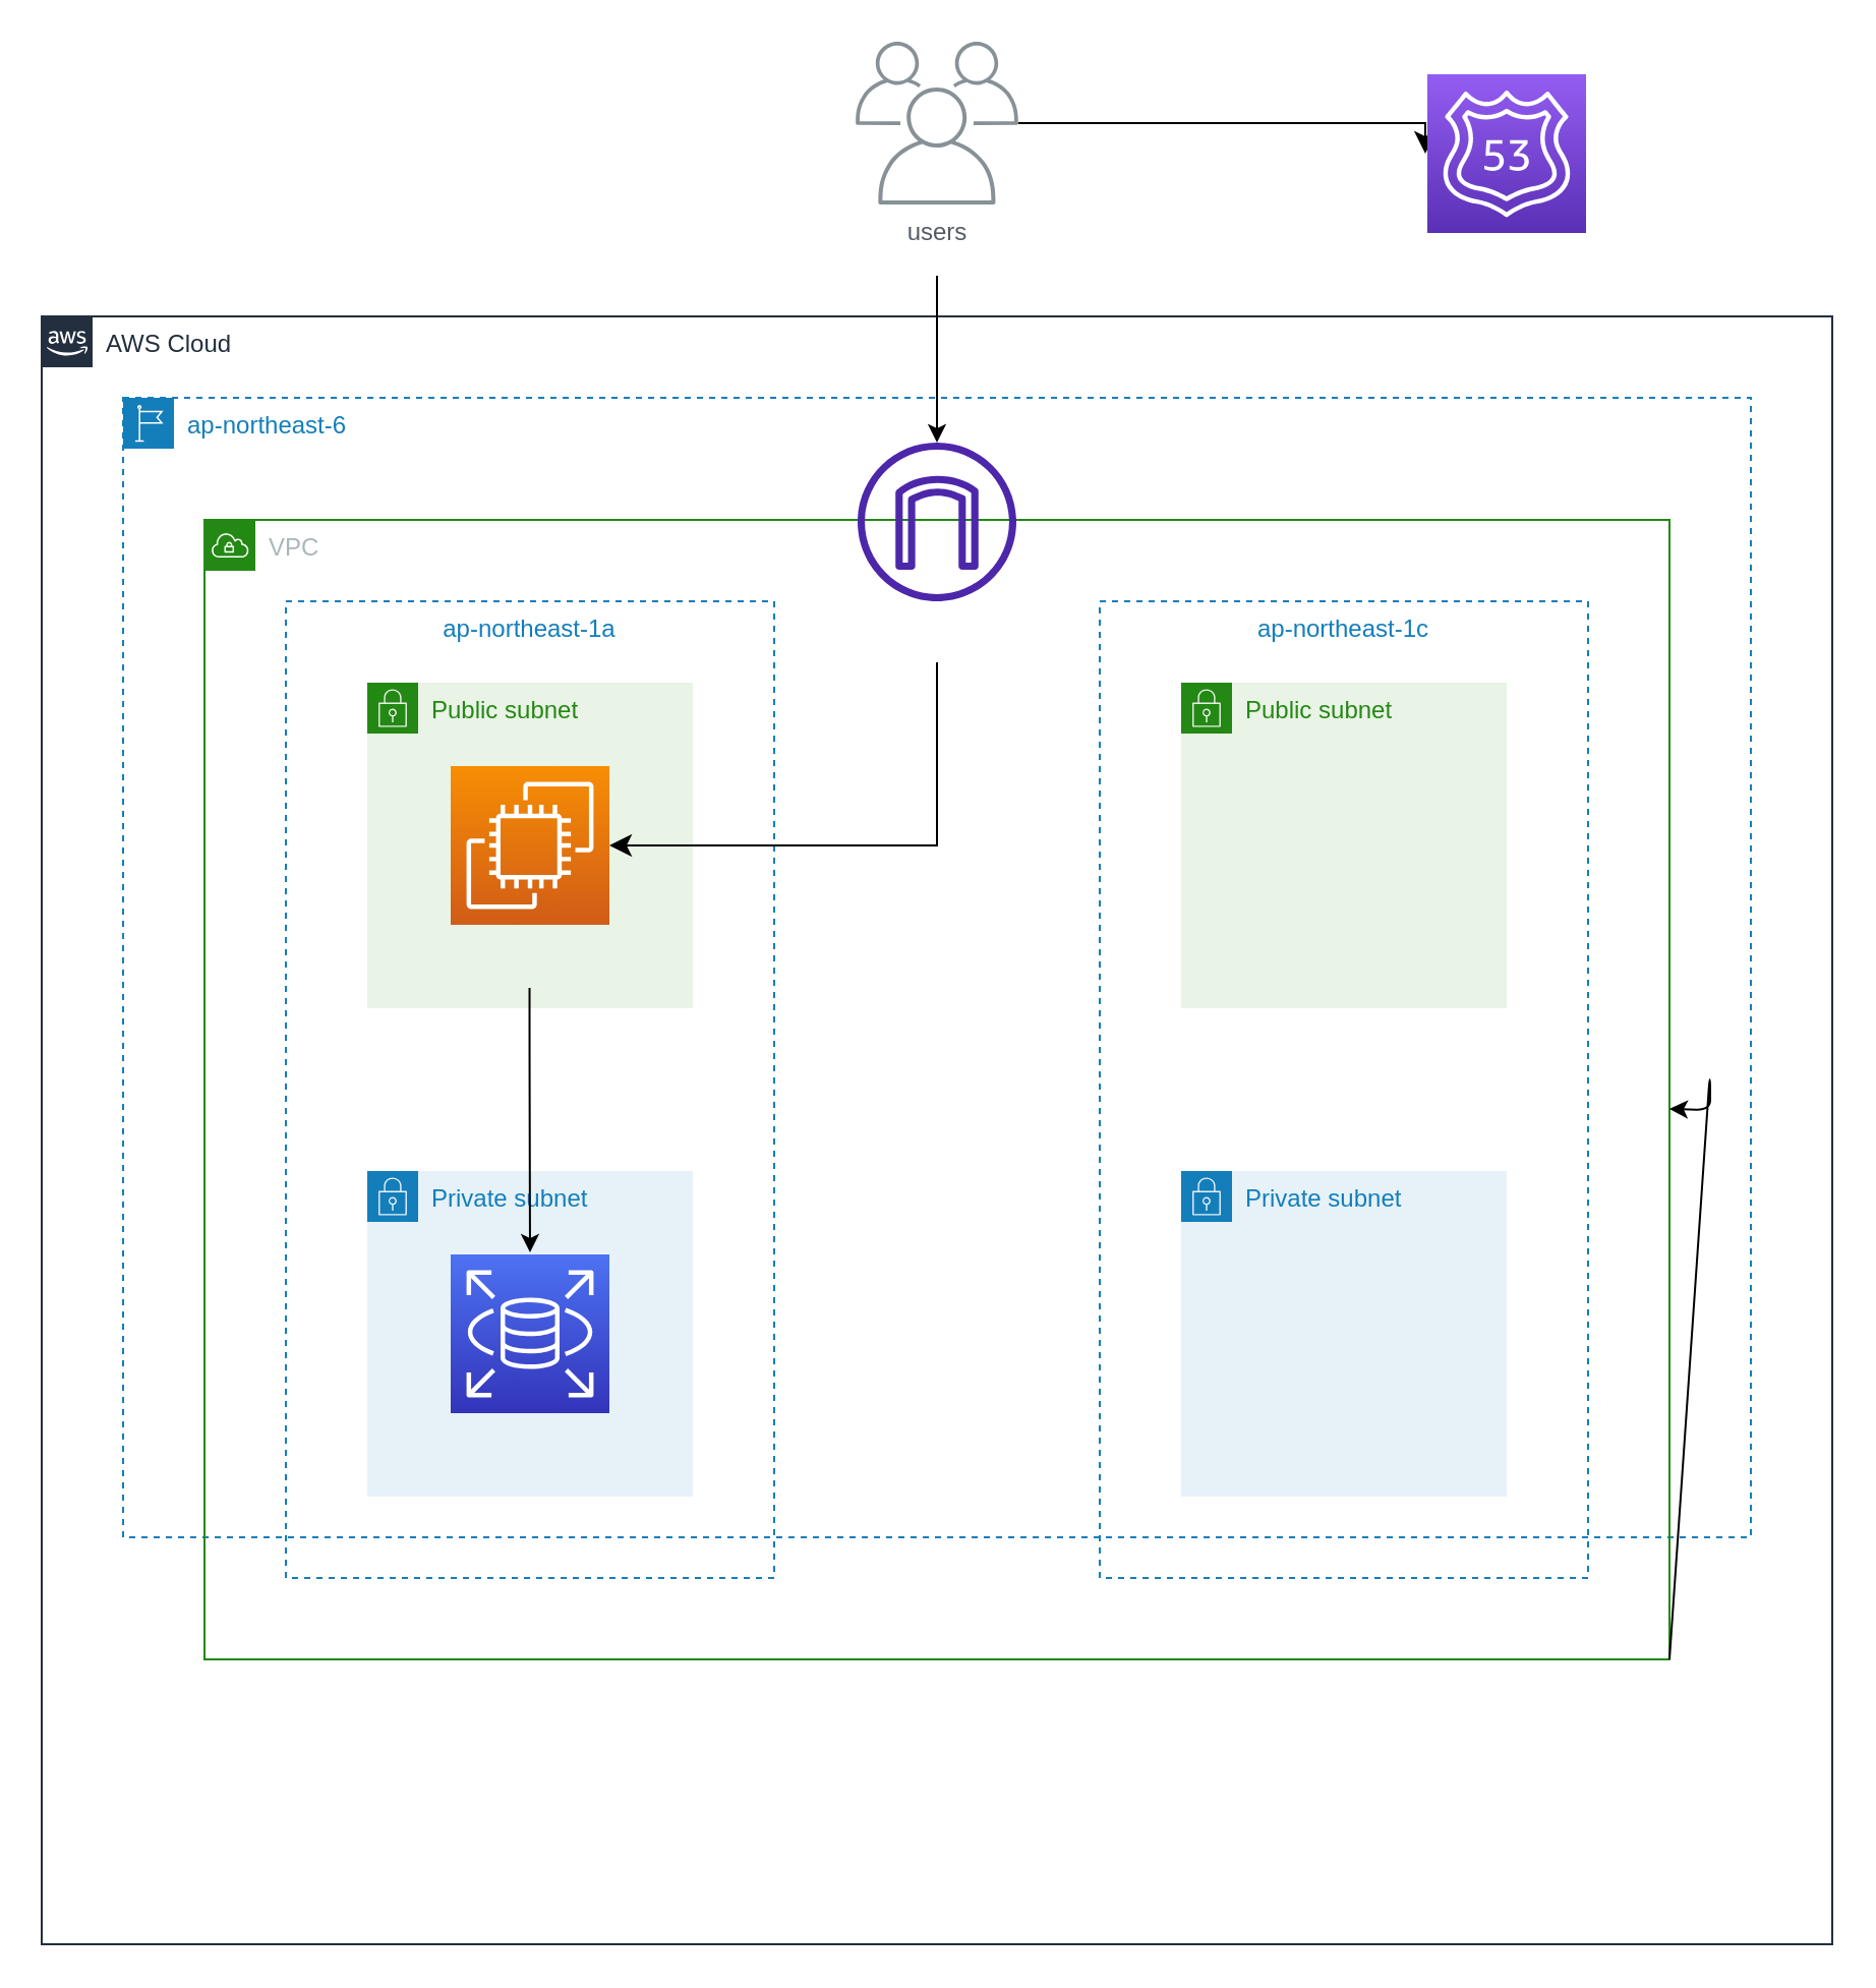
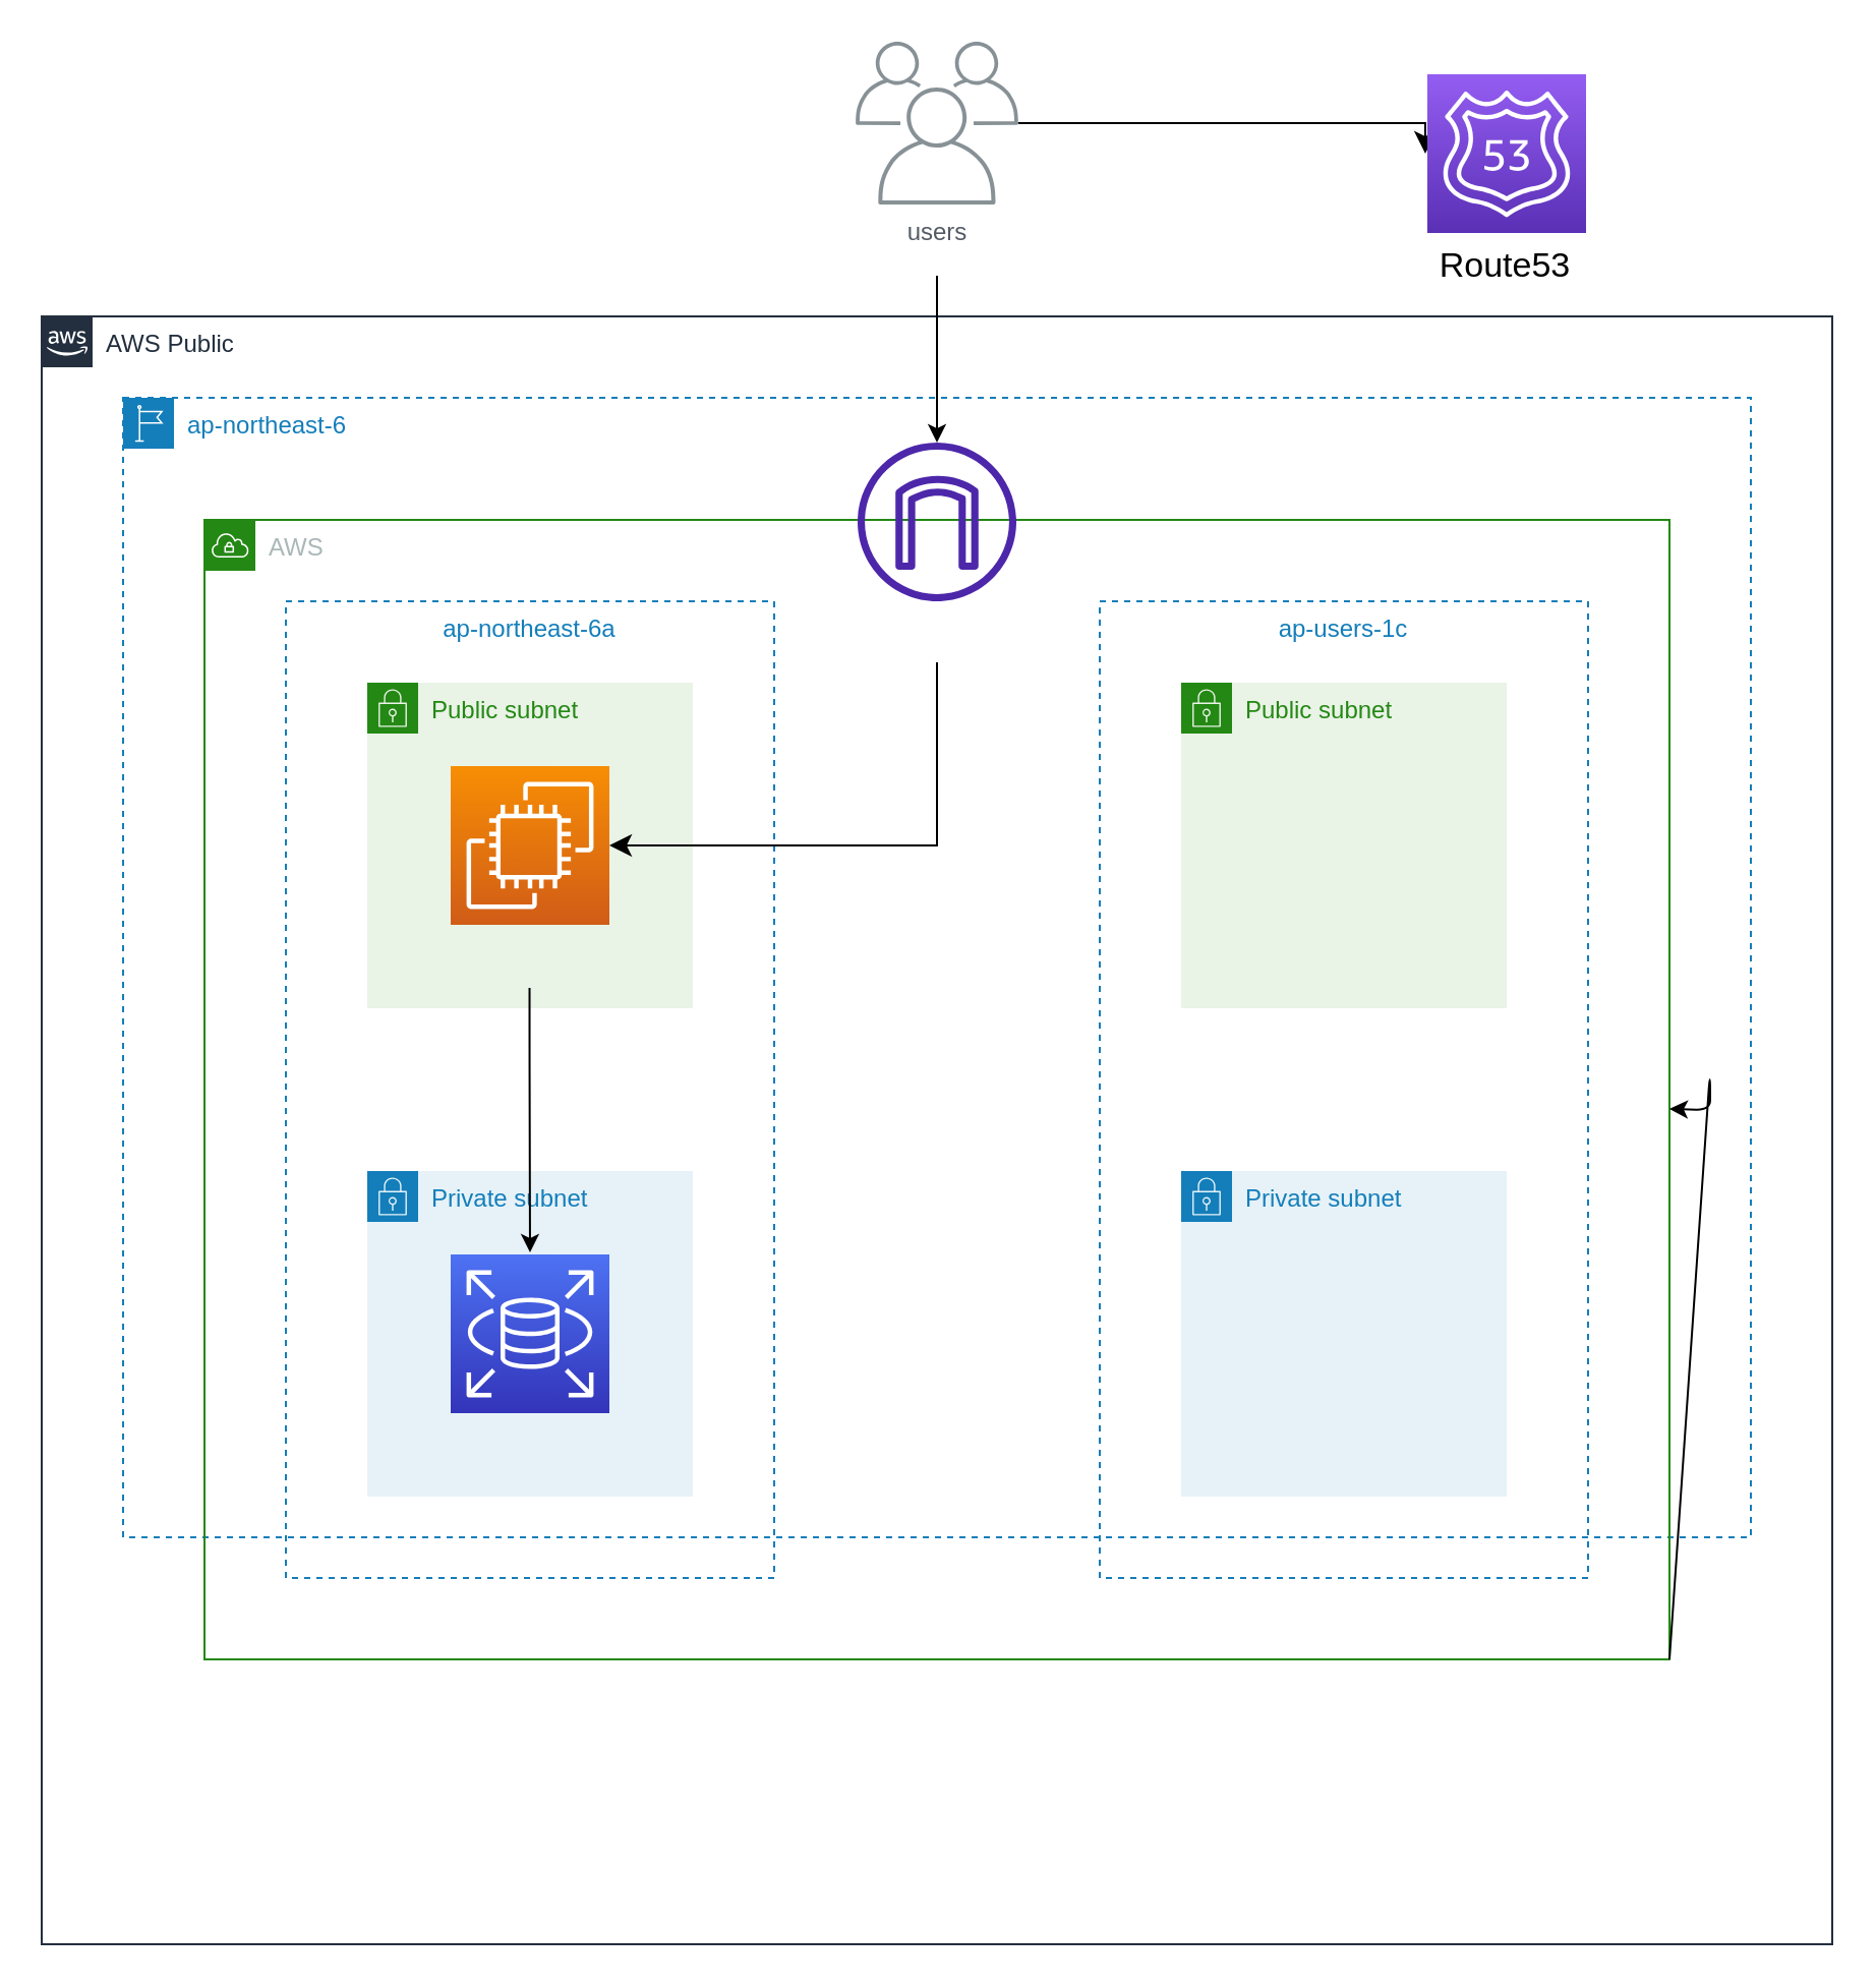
+ <mxCell id="21" value="Route53" style="text;strokeColor=none;fillColor=none;html=1;fontSize=17;fontStyle=0;verticalAlign=middle;align=center;fontColor=#000000;" vertex="1" parent="1"><mxGeometry x="699" y="115" width="80" height="31" as="geometry" /></mxCell>
- <mxCell id="2" value="AWS Cloud" style="points=[[0,0],[0.25,0],[0.5,0],[0.75,0],[1,0],[1,0.25],[1,0.5],[1,0.75],[1,1],[0.75,1],[0.5,1],[0.25,1],[0,1],[0,0.75],[0,0.5],[0,0.25]];outlineConnect=0;gradientColor=none;html=1;whiteSpace=wrap;fontSize=12;fontStyle=0;container=1;pointerEvents=0;collapsible=0;recursiveResize=0;shape=mxgraph.aws4.group;grIcon=mxgraph.aws4.group_aws_cloud_alt;strokeColor=#232F3E;fillColor=none;verticalAlign=top;align=left;spacingLeft=30;fontColor=#232F3E;dashed=0;" vertex="1" parent="1"><mxGeometry x="20" y="155" width="880" height="800" as="geometry" /></mxCell>
+ <mxCell id="2" value="AWS Public" style="points=[[0,0],[0.25,0],[0.5,0],[0.75,0],[1,0],[1,0.25],[1,0.5],[1,0.75],[1,1],[0.75,1],[0.5,1],[0.25,1],[0,1],[0,0.75],[0,0.5],[0,0.25]];outlineConnect=0;gradientColor=none;html=1;whiteSpace=wrap;fontSize=12;fontStyle=0;container=1;pointerEvents=0;collapsible=0;recursiveResize=0;shape=mxgraph.aws4.group;grIcon=mxgraph.aws4.group_aws_cloud_alt;strokeColor=#232F3E;fillColor=none;verticalAlign=top;align=left;spacingLeft=30;fontColor=#232F3E;dashed=0;" vertex="1" parent="1"><mxGeometry x="20" y="155" width="880" height="800" as="geometry" /></mxCell>
- <mxCell id="4" value="VPC" style="points=[[0,0],[0.25,0],[0.5,0],[0.75,0],[1,0],[1,0.25],[1,0.5],[1,0.75],[1,1],[0.75,1],[0.5,1],[0.25,1],[0,1],[0,0.75],[0,0.5],[0,0.25]];outlineConnect=0;gradientColor=none;html=1;whiteSpace=wrap;fontSize=12;fontStyle=0;container=1;pointerEvents=0;collapsible=0;recursiveResize=0;shape=mxgraph.aws4.group;grIcon=mxgraph.aws4.group_vpc;strokeColor=#248814;fillColor=none;verticalAlign=top;align=left;spacingLeft=30;fontColor=#AAB7B8;dashed=0;" vertex="1" parent="3"><mxGeometry x="40" y="60" width="720" height="560" as="geometry" /></mxCell>
+ <mxCell id="4" value="AWS" style="points=[[0,0],[0.25,0],[0.5,0],[0.75,0],[1,0],[1,0.25],[1,0.5],[1,0.75],[1,1],[0.75,1],[0.5,1],[0.25,1],[0,1],[0,0.75],[0,0.5],[0,0.25]];outlineConnect=0;gradientColor=none;html=1;whiteSpace=wrap;fontSize=12;fontStyle=0;container=1;pointerEvents=0;collapsible=0;recursiveResize=0;shape=mxgraph.aws4.group;grIcon=mxgraph.aws4.group_vpc;strokeColor=#248814;fillColor=none;verticalAlign=top;align=left;spacingLeft=30;fontColor=#AAB7B8;dashed=0;" vertex="1" parent="3"><mxGeometry x="40" y="60" width="720" height="560" as="geometry" /></mxCell>
- <mxCell id="5" value="ap-northeast-1a" style="fillColor=none;strokeColor=#147EBA;dashed=1;verticalAlign=top;fontStyle=0;fontColor=#147EBA;align=center;" vertex="1" parent="4"><mxGeometry x="40" y="40" width="240" height="480" as="geometry" /></mxCell>
+ <mxCell id="5" value="ap-northeast-6a" style="fillColor=none;strokeColor=#147EBA;dashed=1;verticalAlign=top;fontStyle=0;fontColor=#147EBA;align=center;" vertex="1" parent="4"><mxGeometry x="40" y="40" width="240" height="480" as="geometry" /></mxCell>
- <mxCell id="8" value="ap-northeast-1c" style="fillColor=none;strokeColor=#147EBA;dashed=1;verticalAlign=top;fontStyle=0;fontColor=#147EBA;" vertex="1" parent="4"><mxGeometry x="440" y="40" width="240" height="480" as="geometry" /></mxCell>
+ <mxCell id="8" value="ap-users-1c" style="fillColor=none;strokeColor=#147EBA;dashed=1;verticalAlign=top;fontStyle=0;fontColor=#147EBA;" vertex="1" parent="4"><mxGeometry x="440" y="40" width="240" height="480" as="geometry" /></mxCell>
